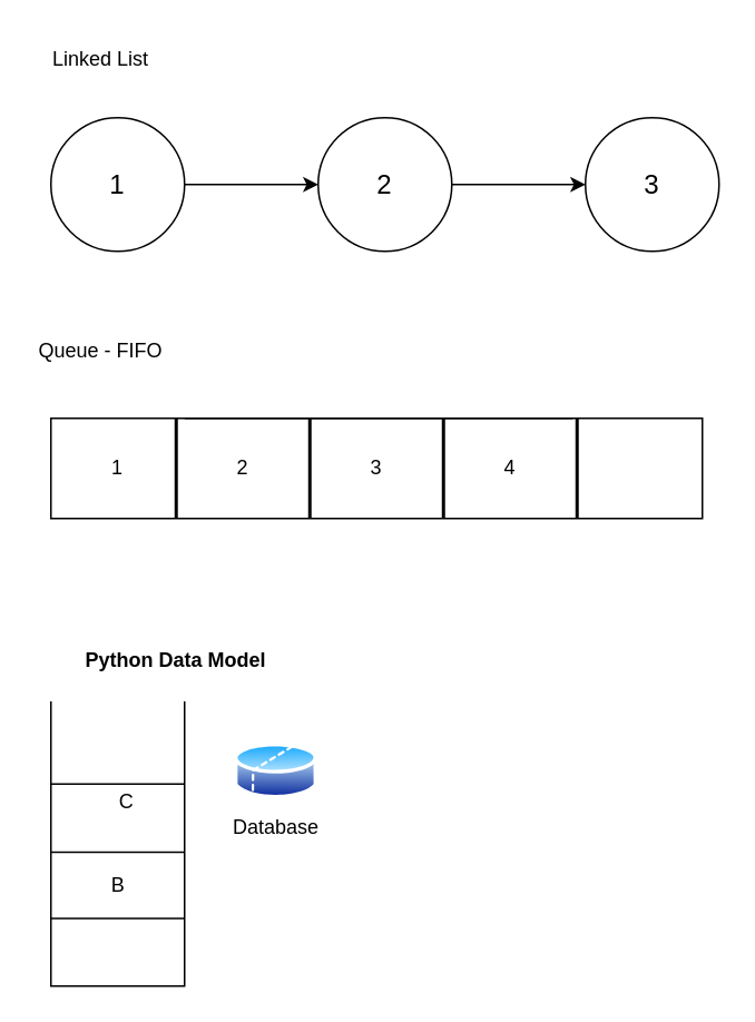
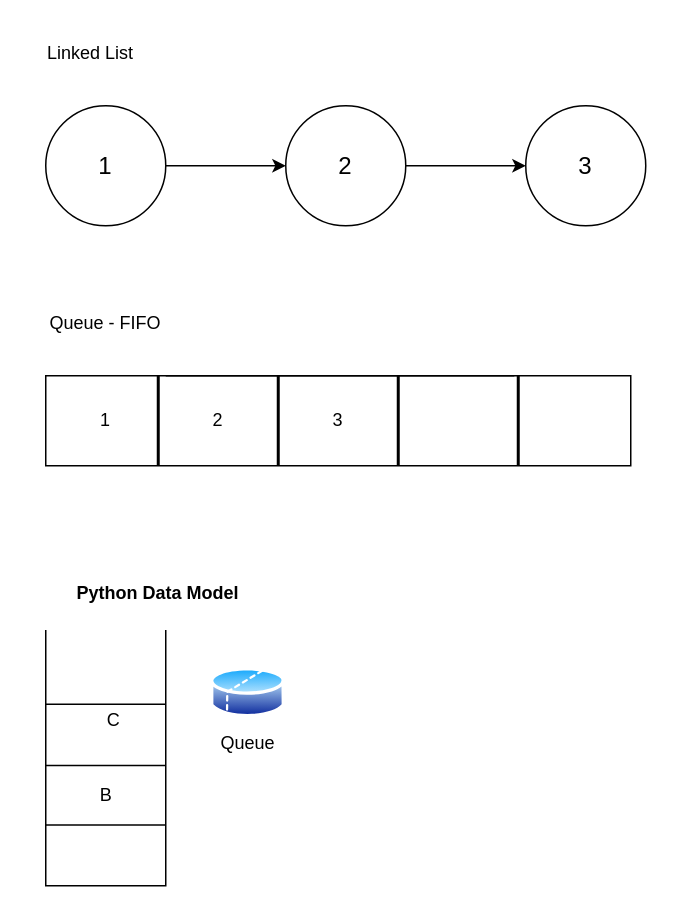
- <mxCell id="18" value="Queue - FIFO" style="text;html=1;align=center;verticalAlign=middle;whiteSpace=wrap;rounded=0;" parent="1" vertex="1"><mxGeometry x="10" y="195" width="100" height="30" as="geometry" /></mxCell>
+ <mxCell id="18" value="Queue - FIFO" style="text;html=1;align=center;verticalAlign=middle;whiteSpace=wrap;rounded=0;" parent="1" vertex="1"><mxGeometry x="20" y="200" width="100" height="30" as="geometry" /></mxCell>
- <mxCell id="17" value="4" style="text;html=1;align=center;verticalAlign=middle;whiteSpace=wrap;rounded=0;" parent="1" vertex="1"><mxGeometry x="280" y="265" width="50" height="30" as="geometry" /></mxCell>
- <mxCell id="27" value="Database" style="text;html=1;align=center;verticalAlign=middle;whiteSpace=wrap;rounded=0;" vertex="1" parent="1"><mxGeometry x="135" y="490" width="60" height="10" as="geometry" /></mxCell>
+ <mxCell id="27" value="Queue" style="text;html=1;align=center;verticalAlign=middle;whiteSpace=wrap;rounded=0;" vertex="1" parent="1"><mxGeometry x="135" y="490" width="60" height="10" as="geometry" /></mxCell>
